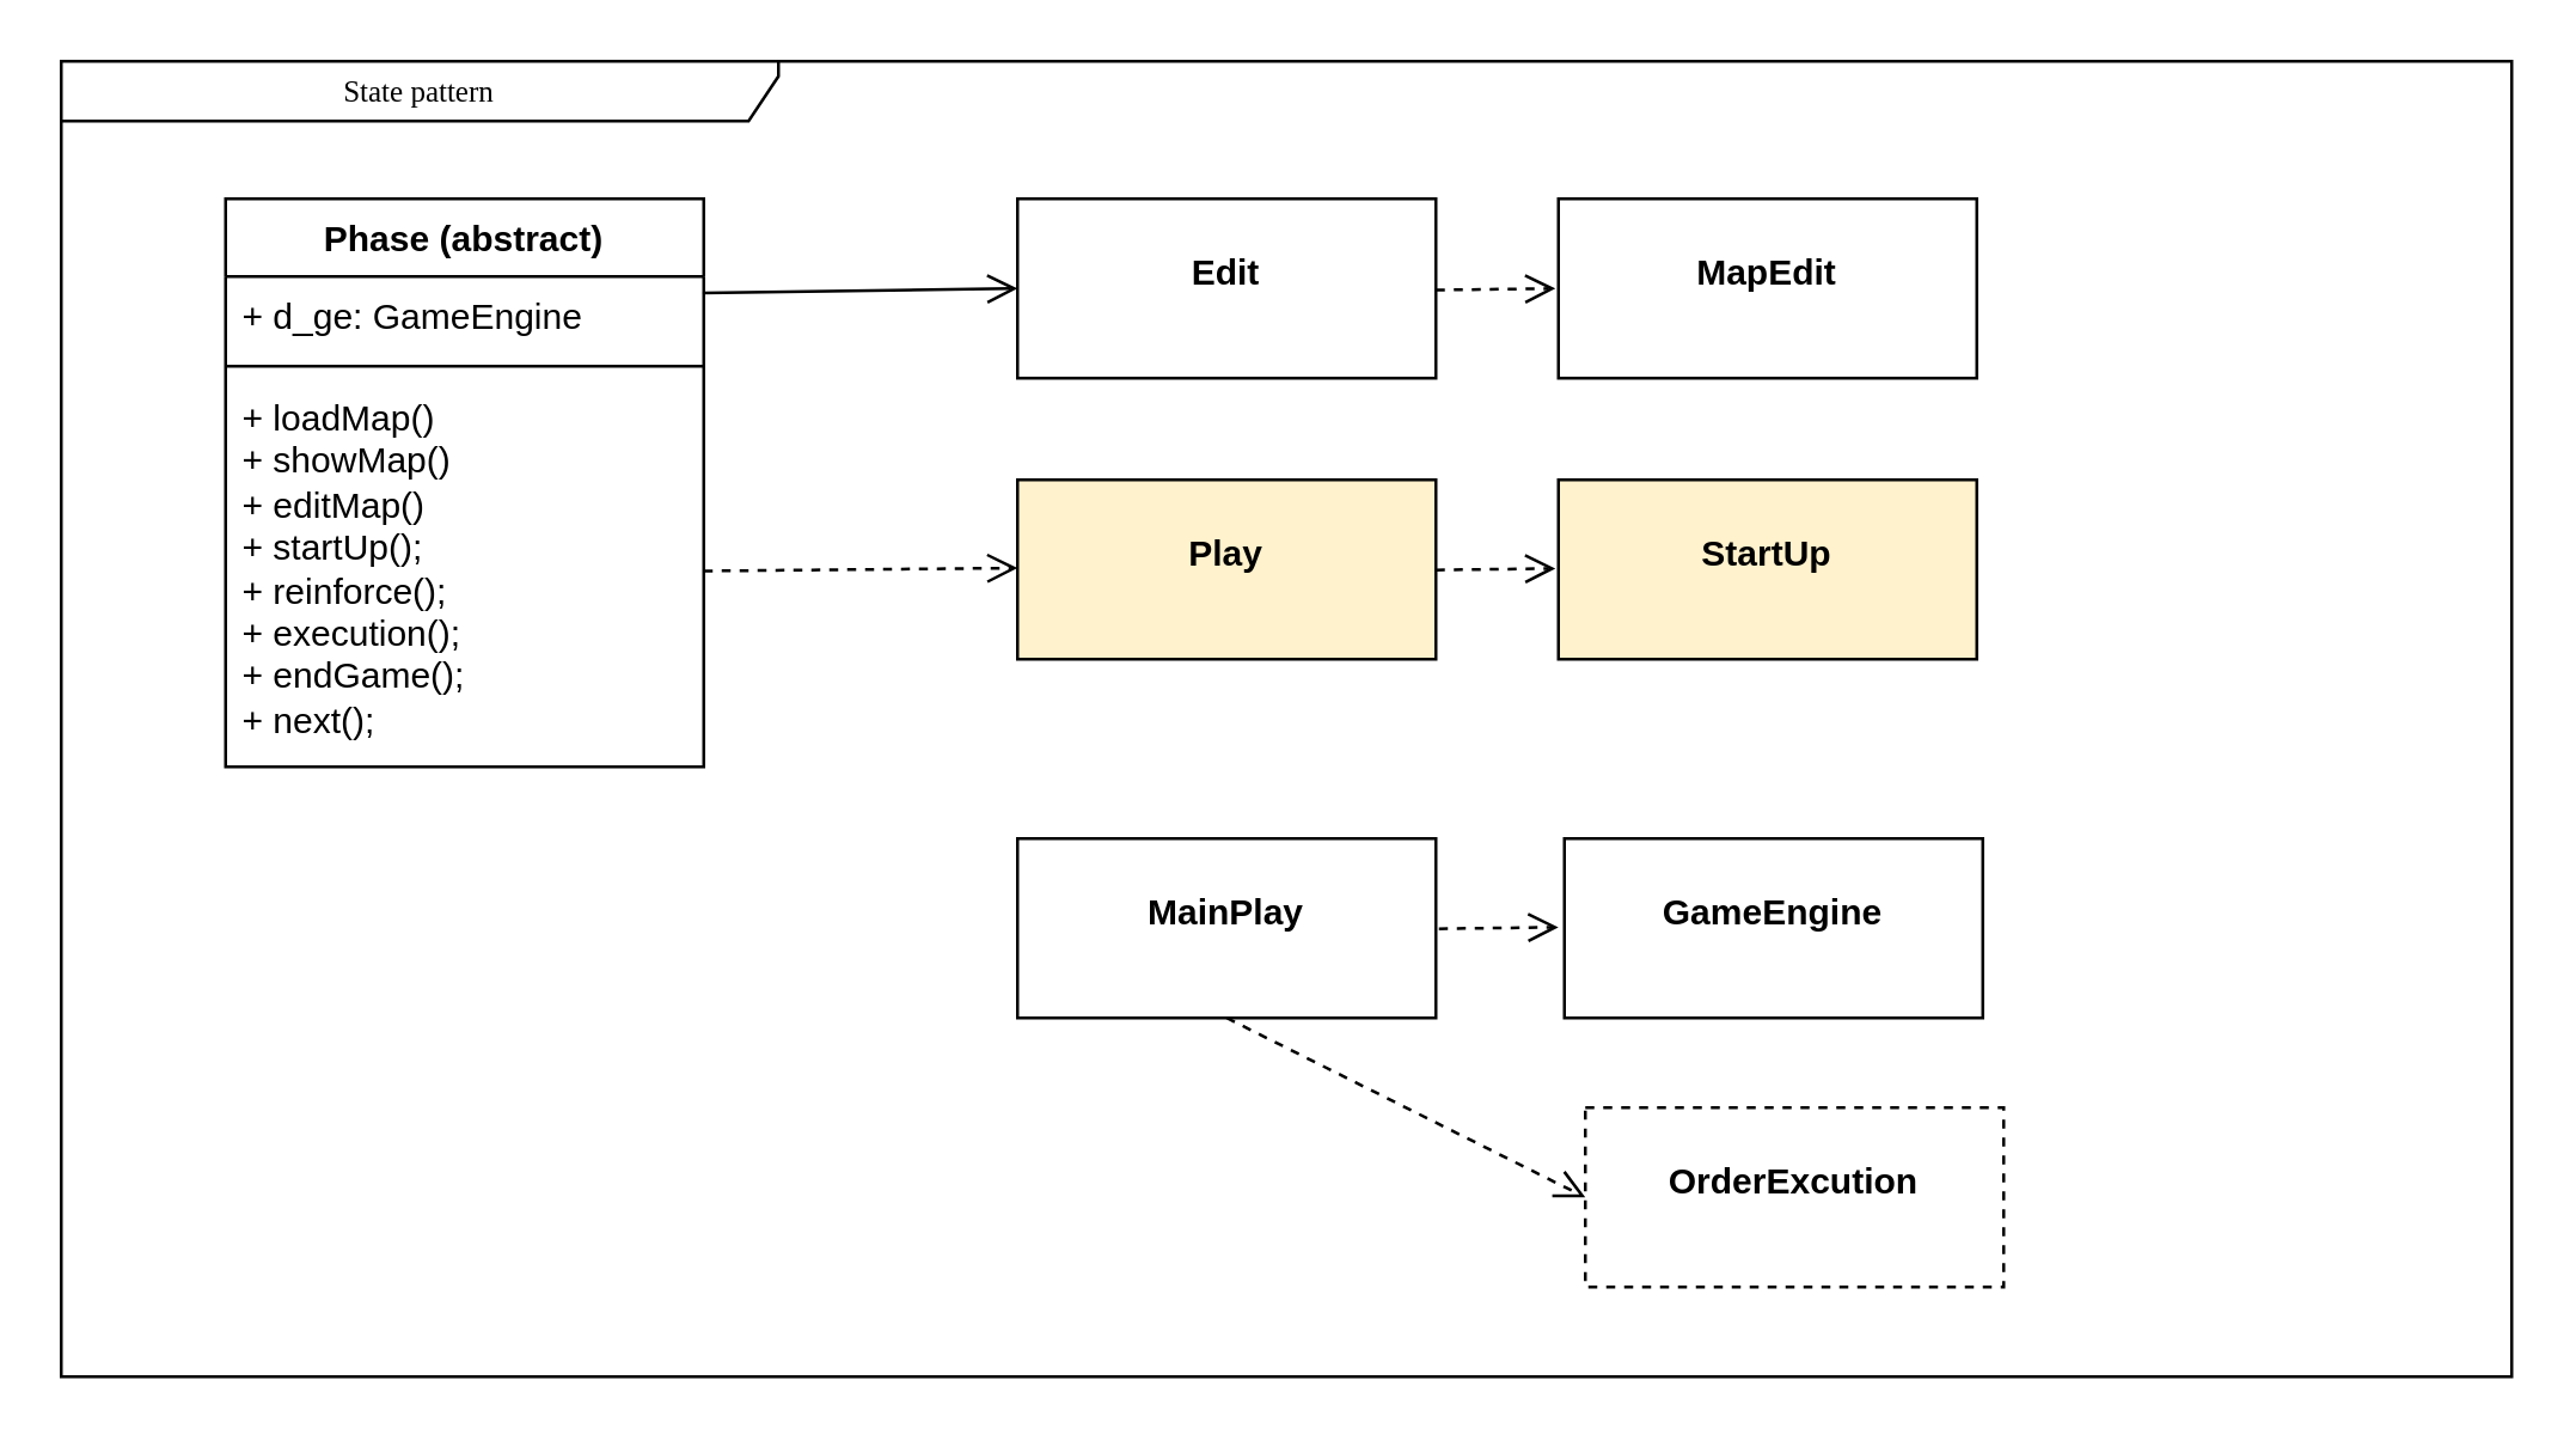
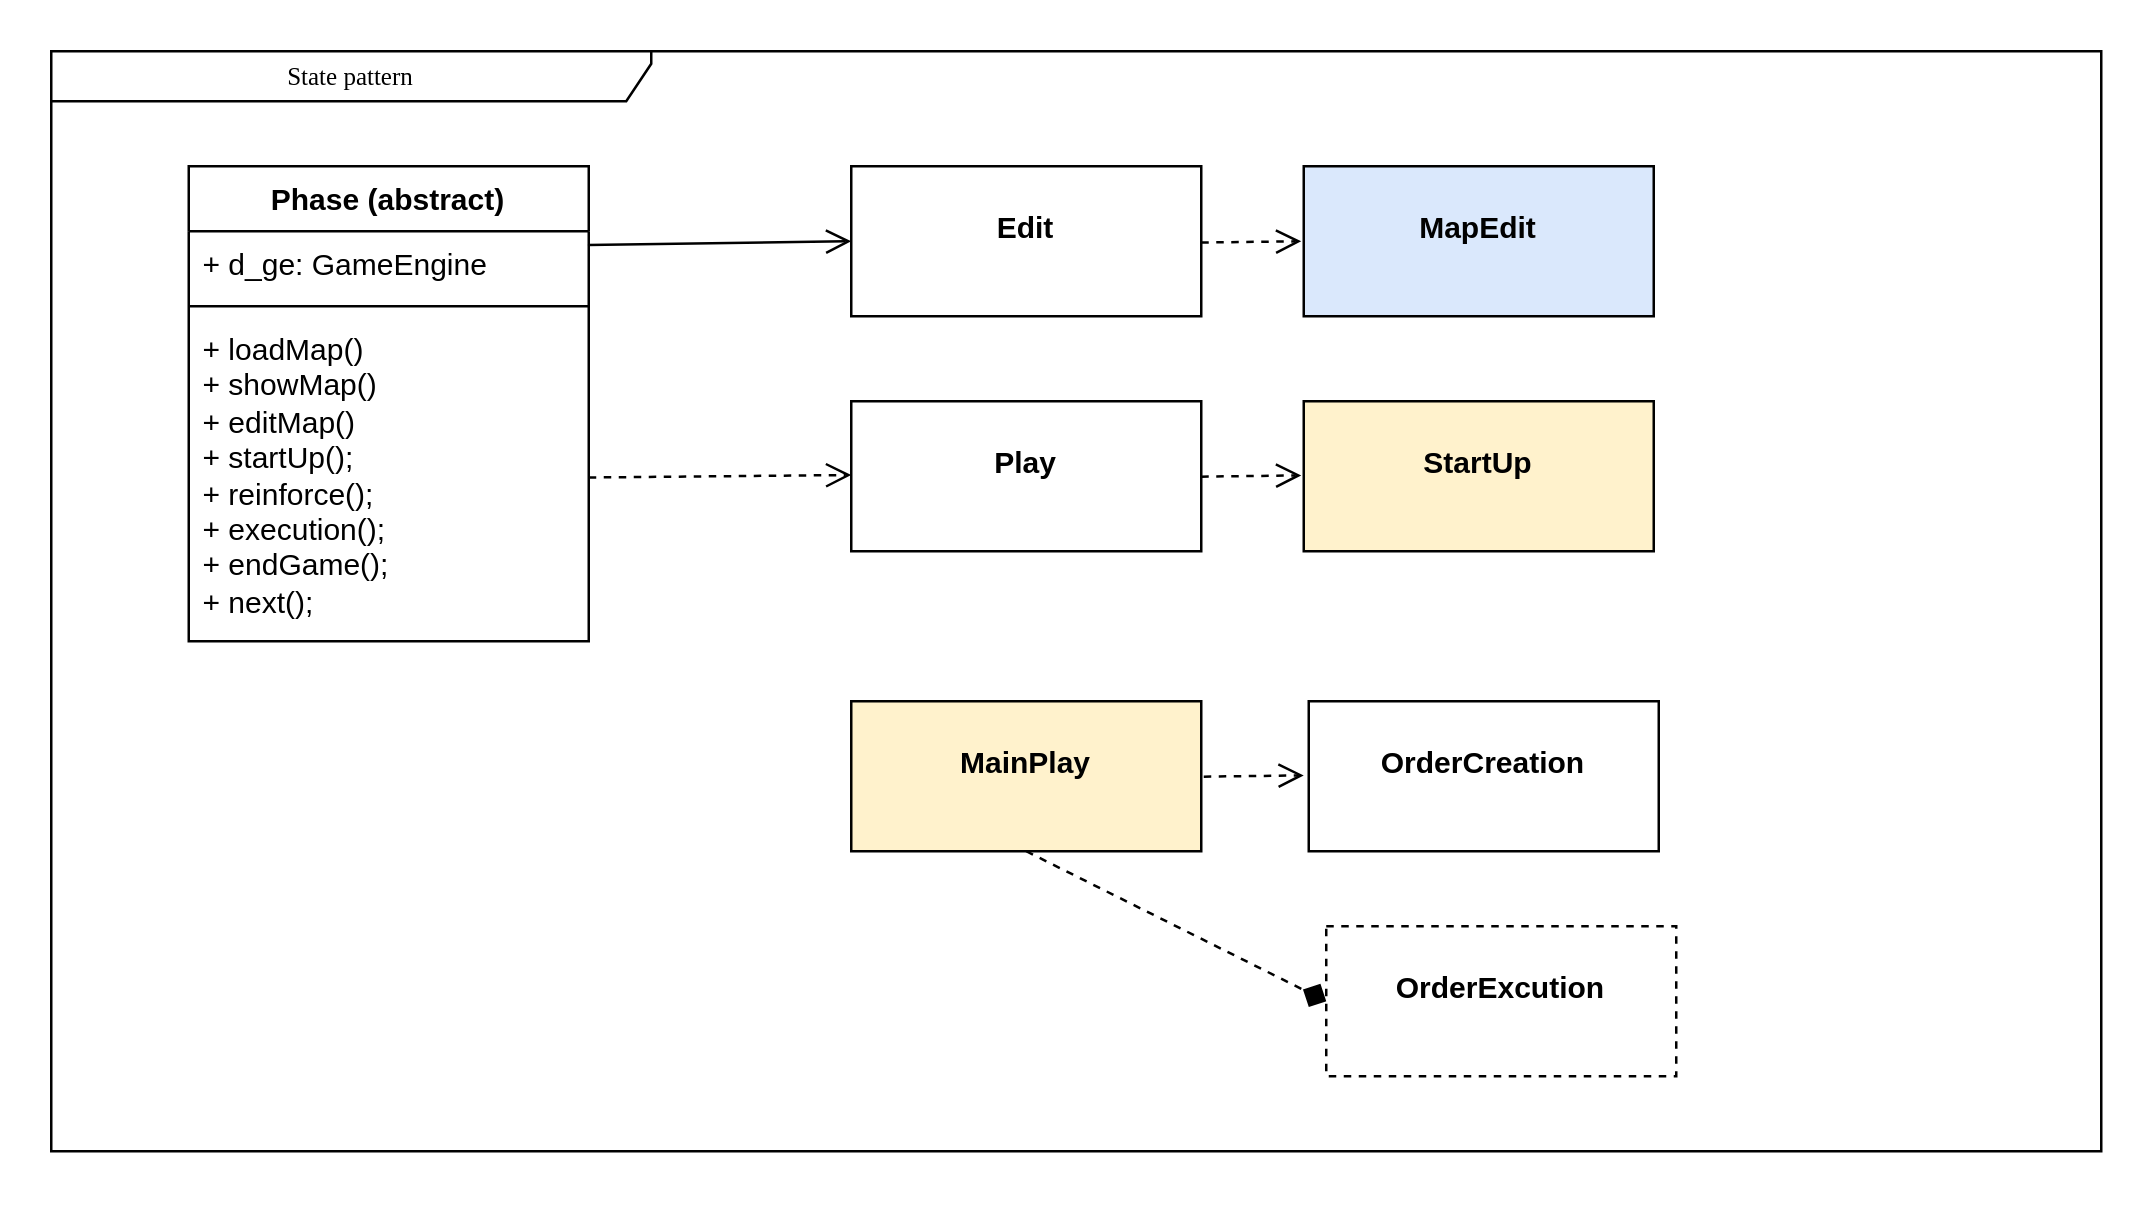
- <mxCell id="7" value="&lt;p style=&quot;margin:0px;margin-top:4px;text-align:center;&quot;&gt;&lt;br&gt;&lt;b&gt;MapEdit&lt;/b&gt;&lt;/p&gt;" style="verticalAlign=top;align=left;overflow=fill;html=1;whiteSpace=wrap;" parent="1" vertex="1"><mxGeometry x="521" y="66" width="140" height="60" as="geometry" /></mxCell>
+ <mxCell id="7" value="&lt;p style=&quot;margin:0px;margin-top:4px;text-align:center;&quot;&gt;&lt;br&gt;&lt;b&gt;MapEdit&lt;/b&gt;&lt;/p&gt;" style="verticalAlign=top;align=left;overflow=fill;html=1;whiteSpace=wrap;fillColor=#dae8fc;" parent="1" vertex="1"><mxGeometry x="521" y="66" width="140" height="60" as="geometry" /></mxCell>
- <mxCell id="8" value="&lt;p style=&quot;margin:0px;margin-top:4px;text-align:center;&quot;&gt;&lt;br&gt;&lt;b&gt;Play&lt;/b&gt;&lt;/p&gt;" style="verticalAlign=top;align=left;overflow=fill;html=1;whiteSpace=wrap;fillColor=#fff2cc;" parent="1" vertex="1"><mxGeometry x="340" y="160" width="140" height="60" as="geometry" /></mxCell>
+ <mxCell id="8" value="&lt;p style=&quot;margin:0px;margin-top:4px;text-align:center;&quot;&gt;&lt;br&gt;&lt;b&gt;Play&lt;/b&gt;&lt;/p&gt;" style="verticalAlign=top;align=left;overflow=fill;html=1;whiteSpace=wrap;" parent="1" vertex="1"><mxGeometry x="340" y="160" width="140" height="60" as="geometry" /></mxCell>
- <mxCell id="11" value="&lt;p style=&quot;margin:0px;margin-top:4px;text-align:center;&quot;&gt;&lt;br&gt;&lt;b&gt;GameEngine&lt;/b&gt;&lt;/p&gt;" style="verticalAlign=top;align=left;overflow=fill;html=1;whiteSpace=wrap;" parent="1" vertex="1"><mxGeometry x="523" y="280" width="140" height="60" as="geometry" /></mxCell>
+ <mxCell id="11" value="&lt;p style=&quot;margin:0px;margin-top:4px;text-align:center;&quot;&gt;&lt;br&gt;&lt;b&gt;OrderCreation&lt;/b&gt;&lt;/p&gt;" style="verticalAlign=top;align=left;overflow=fill;html=1;whiteSpace=wrap;" parent="1" vertex="1"><mxGeometry x="523" y="280" width="140" height="60" as="geometry" /></mxCell>
- <mxCell id="9" value="&lt;p style=&quot;margin:0px;margin-top:4px;text-align:center;&quot;&gt;&lt;br&gt;&lt;b&gt;MainPlay&lt;/b&gt;&lt;/p&gt;" style="verticalAlign=top;align=left;overflow=fill;html=1;whiteSpace=wrap;" parent="1" vertex="1"><mxGeometry x="340" y="280" width="140" height="60" as="geometry" /></mxCell>
+ <mxCell id="9" value="&lt;p style=&quot;margin:0px;margin-top:4px;text-align:center;&quot;&gt;&lt;br&gt;&lt;b&gt;MainPlay&lt;/b&gt;&lt;/p&gt;" style="verticalAlign=top;align=left;overflow=fill;html=1;whiteSpace=wrap;fillColor=#fff2cc;" parent="1" vertex="1"><mxGeometry x="340" y="280" width="140" height="60" as="geometry" /></mxCell>
- <mxCell id="18" value="" style="html=1;verticalAlign=bottom;endArrow=open;dashed=1;endSize=8;curved=0;rounded=0;exitX=0.5;exitY=1;exitDx=0;exitDy=0;entryX=0;entryY=0.5;entryDx=0;entryDy=0;" parent="1" source="9" target="12" edge="1"><mxGeometry relative="1" as="geometry"><mxPoint x="425" y="360.5" as="sourcePoint" /><mxPoint x="465" y="360" as="targetPoint" /></mxGeometry></mxCell>
+ <mxCell id="18" value="" style="html=1;verticalAlign=bottom;endArrow=diamond;dashed=1;endSize=8;curved=0;rounded=0;exitX=0.5;exitY=1;exitDx=0;exitDy=0;entryX=0;entryY=0.5;entryDx=0;entryDy=0;" parent="1" source="9" target="12" edge="1"><mxGeometry relative="1" as="geometry"><mxPoint x="425" y="360.5" as="sourcePoint" /><mxPoint x="465" y="360" as="targetPoint" /></mxGeometry></mxCell>
